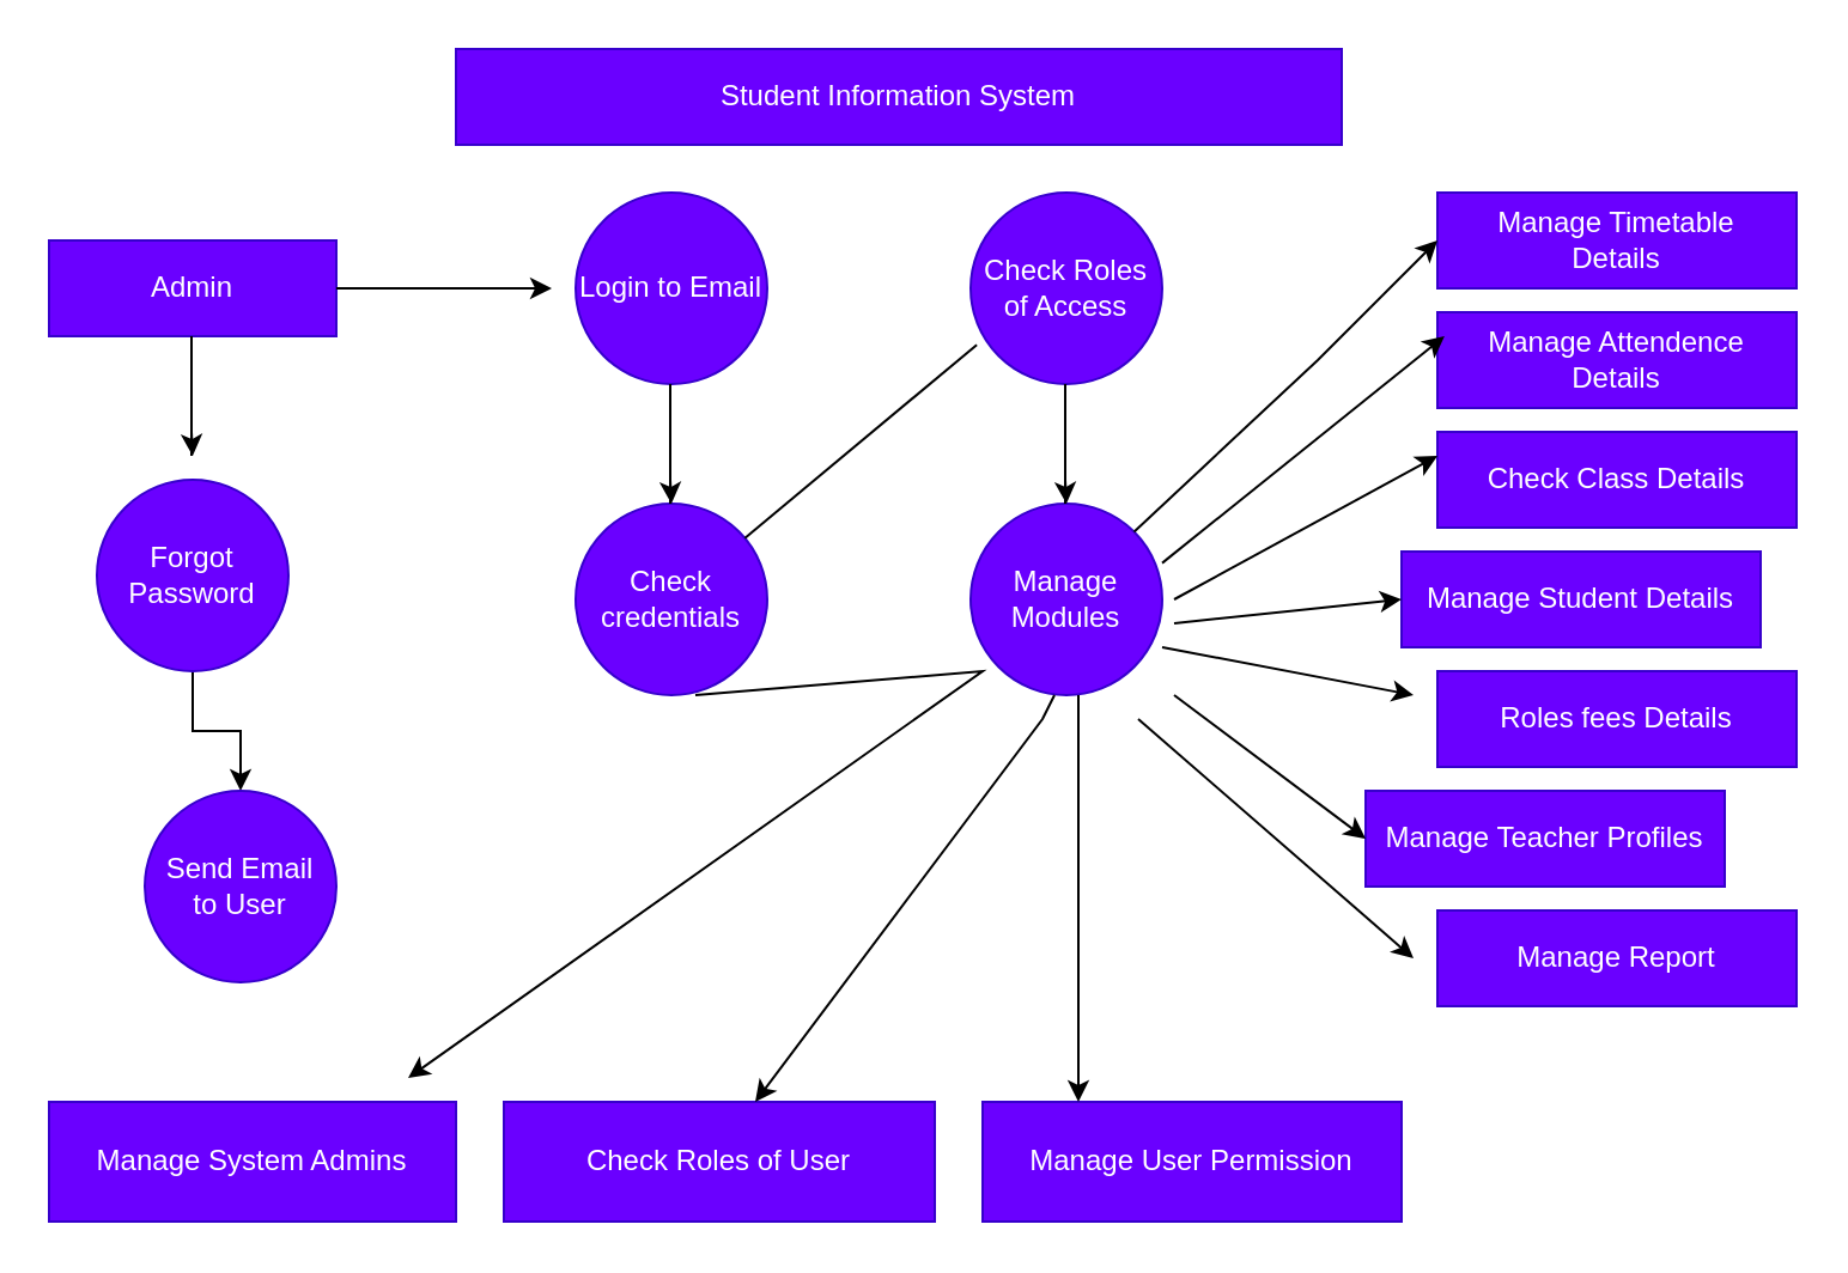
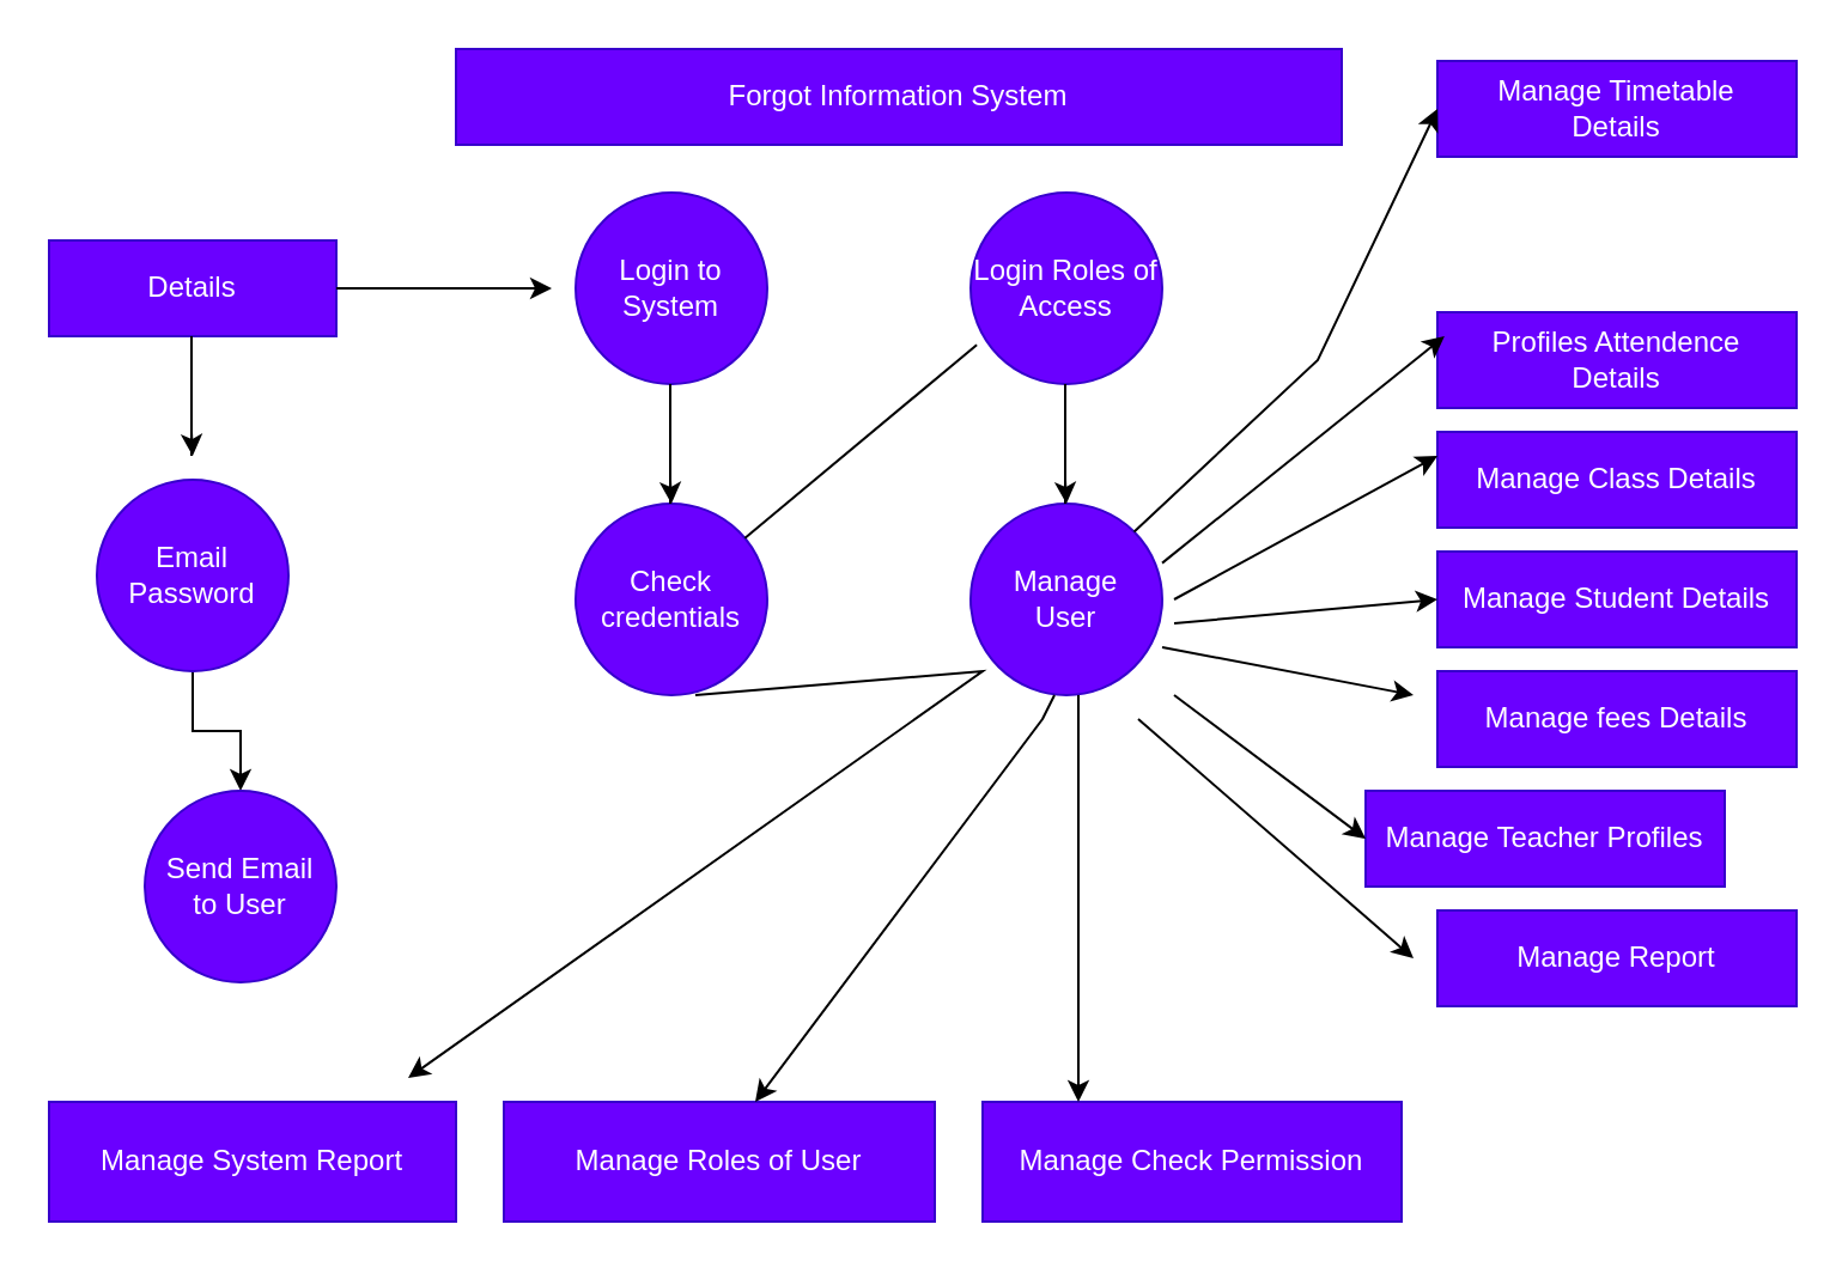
- <mxCell id="20" value="Student Information System" style="rounded=0;whiteSpace=wrap;html=1;strokeColor=#3700CC;fillColor=#6a00ff;fontColor=#ffffff;" vertex="1" parent="1"><mxGeometry x="190" y="20" width="370" height="40" as="geometry" /></mxCell>
+ <mxCell id="20" value="Forgot Information System" style="rounded=0;whiteSpace=wrap;html=1;strokeColor=#3700CC;fillColor=#6a00ff;fontColor=#ffffff;" vertex="1" parent="1"><mxGeometry x="190" y="20" width="370" height="40" as="geometry" /></mxCell>
- <mxCell id="13" value="Manage Timetable&lt;div&gt;Details&lt;/div&gt;" style="rounded=0;whiteSpace=wrap;html=1;fillColor=#6a00ff;fontColor=#ffffff;strokeColor=#3700CC;" vertex="1" parent="1"><mxGeometry x="600" y="80" width="150" height="40" as="geometry" /></mxCell>
+ <mxCell id="13" value="Manage Timetable&lt;div&gt;Details&lt;/div&gt;" style="rounded=0;whiteSpace=wrap;html=1;fillColor=#6a00ff;fontColor=#ffffff;strokeColor=#3700CC;" vertex="1" parent="1"><mxGeometry x="600" y="25" width="150" height="40" as="geometry" /></mxCell>
- <mxCell id="6" value="Admin" style="rounded=0;whiteSpace=wrap;html=1;fillColor=#6a00ff;fontColor=#ffffff;strokeColor=#3700CC;" vertex="1" parent="1"><mxGeometry x="20" y="100" width="120" height="40" as="geometry" /></mxCell>
+ <mxCell id="6" value="Details" style="rounded=0;whiteSpace=wrap;html=1;fillColor=#6a00ff;fontColor=#ffffff;strokeColor=#3700CC;" vertex="1" parent="1"><mxGeometry x="20" y="100" width="120" height="40" as="geometry" /></mxCell>
- <mxCell id="4" value="Login to Email" style="ellipse;whiteSpace=wrap;html=1;aspect=fixed;fillColor=#6a00ff;fontColor=#ffffff;strokeColor=#3700CC;" vertex="1" parent="1"><mxGeometry x="240" y="80" width="80" height="80" as="geometry" /></mxCell>
+ <mxCell id="4" value="Login to System" style="ellipse;whiteSpace=wrap;html=1;aspect=fixed;fillColor=#6a00ff;fontColor=#ffffff;strokeColor=#3700CC;" vertex="1" parent="1"><mxGeometry x="240" y="80" width="80" height="80" as="geometry" /></mxCell>
- <mxCell id="2" value="Check Roles of Access" style="ellipse;whiteSpace=wrap;html=1;aspect=fixed;strokeColor=#3700CC;fillColor=#6a00ff;fontColor=#ffffff;" vertex="1" parent="1"><mxGeometry x="405" y="80" width="80" height="80" as="geometry" /></mxCell>
+ <mxCell id="2" value="Login Roles of Access" style="ellipse;whiteSpace=wrap;html=1;aspect=fixed;strokeColor=#3700CC;fillColor=#6a00ff;fontColor=#ffffff;" vertex="1" parent="1"><mxGeometry x="405" y="80" width="80" height="80" as="geometry" /></mxCell>
- <mxCell id="14" value="Manage Attendence&lt;div&gt;Details&lt;/div&gt;" style="rounded=0;whiteSpace=wrap;html=1;fillColor=#6a00ff;fontColor=#ffffff;strokeColor=#3700CC;" vertex="1" parent="1"><mxGeometry x="600" y="130" width="150" height="40" as="geometry" /></mxCell>
+ <mxCell id="14" value="Profiles Attendence&lt;div&gt;Details&lt;/div&gt;" style="rounded=0;whiteSpace=wrap;html=1;fillColor=#6a00ff;fontColor=#ffffff;strokeColor=#3700CC;" vertex="1" parent="1"><mxGeometry x="600" y="130" width="150" height="40" as="geometry" /></mxCell>
- <mxCell id="15" value="Check Class Details" style="rounded=0;whiteSpace=wrap;html=1;strokeColor=#3700CC;fillColor=#6a00ff;fontColor=#ffffff;" vertex="1" parent="1"><mxGeometry x="600" y="180" width="150" height="40" as="geometry" /></mxCell>
+ <mxCell id="15" value="Manage Class Details" style="rounded=0;whiteSpace=wrap;html=1;strokeColor=#3700CC;fillColor=#6a00ff;fontColor=#ffffff;" vertex="1" parent="1"><mxGeometry x="600" y="180" width="150" height="40" as="geometry" /></mxCell>
- <mxCell id="8" value="Forgot&lt;div&gt;Password&lt;/div&gt;" style="ellipse;whiteSpace=wrap;html=1;aspect=fixed;fillColor=#6a00ff;fontColor=#ffffff;strokeColor=#3700CC;" vertex="1" parent="1"><mxGeometry x="40" y="200" width="80" height="80" as="geometry" /></mxCell>
+ <mxCell id="8" value="Email&lt;div&gt;Password&lt;/div&gt;" style="ellipse;whiteSpace=wrap;html=1;aspect=fixed;fillColor=#6a00ff;fontColor=#ffffff;strokeColor=#3700CC;" vertex="1" parent="1"><mxGeometry x="40" y="200" width="80" height="80" as="geometry" /></mxCell>
- <mxCell id="3" value="Manage&lt;div&gt;Modules&lt;/div&gt;" style="ellipse;whiteSpace=wrap;html=1;aspect=fixed;fillColor=#6a00ff;fontColor=#ffffff;strokeColor=#3700CC;" vertex="1" parent="1"><mxGeometry x="405" y="210" width="80" height="80" as="geometry" /></mxCell>
+ <mxCell id="3" value="Manage&lt;div&gt;User&lt;/div&gt;" style="ellipse;whiteSpace=wrap;html=1;aspect=fixed;fillColor=#6a00ff;fontColor=#ffffff;strokeColor=#3700CC;" vertex="1" parent="1"><mxGeometry x="405" y="210" width="80" height="80" as="geometry" /></mxCell>
- <mxCell id="16" value="Manage Student Details" style="rounded=0;whiteSpace=wrap;html=1;fillColor=#6a00ff;fontColor=#ffffff;strokeColor=#3700CC;" vertex="1" parent="1"><mxGeometry x="585" y="230" width="150" height="40" as="geometry" /></mxCell>
+ <mxCell id="16" value="Manage Student Details" style="rounded=0;whiteSpace=wrap;html=1;fillColor=#6a00ff;fontColor=#ffffff;strokeColor=#3700CC;" vertex="1" parent="1"><mxGeometry x="600" y="230" width="150" height="40" as="geometry" /></mxCell>
- <mxCell id="17" value="Roles fees Details" style="rounded=0;whiteSpace=wrap;html=1;fillColor=#6a00ff;fontColor=#ffffff;strokeColor=#3700CC;" vertex="1" parent="1"><mxGeometry x="600" y="280" width="150" height="40" as="geometry" /></mxCell>
+ <mxCell id="17" value="Manage fees Details" style="rounded=0;whiteSpace=wrap;html=1;fillColor=#6a00ff;fontColor=#ffffff;strokeColor=#3700CC;" vertex="1" parent="1"><mxGeometry x="600" y="280" width="150" height="40" as="geometry" /></mxCell>
- <mxCell id="10" value="Manage System Admins" style="rounded=0;whiteSpace=wrap;html=1;fillColor=#6a00ff;fontColor=#ffffff;strokeColor=#3700CC;" vertex="1" parent="1"><mxGeometry x="20" y="460" width="170" height="50" as="geometry" /></mxCell>
+ <mxCell id="10" value="Manage System Report" style="rounded=0;whiteSpace=wrap;html=1;fillColor=#6a00ff;fontColor=#ffffff;strokeColor=#3700CC;" vertex="1" parent="1"><mxGeometry x="20" y="460" width="170" height="50" as="geometry" /></mxCell>
- <mxCell id="11" value="Check Roles of User" style="rounded=0;whiteSpace=wrap;html=1;fillColor=#6a00ff;fontColor=#ffffff;strokeColor=#3700CC;" vertex="1" parent="1"><mxGeometry x="210" y="460" width="180" height="50" as="geometry" /></mxCell>
+ <mxCell id="11" value="Manage Roles of User" style="rounded=0;whiteSpace=wrap;html=1;fillColor=#6a00ff;fontColor=#ffffff;strokeColor=#3700CC;" vertex="1" parent="1"><mxGeometry x="210" y="460" width="180" height="50" as="geometry" /></mxCell>
- <mxCell id="12" value="Manage User Permission" style="rounded=0;whiteSpace=wrap;html=1;fillColor=#6a00ff;fontColor=#ffffff;strokeColor=#3700CC;" vertex="1" parent="1"><mxGeometry x="410" y="460" width="175" height="50" as="geometry" /></mxCell>
+ <mxCell id="12" value="Manage Check Permission" style="rounded=0;whiteSpace=wrap;html=1;fillColor=#6a00ff;fontColor=#ffffff;strokeColor=#3700CC;" vertex="1" parent="1"><mxGeometry x="410" y="460" width="175" height="50" as="geometry" /></mxCell>
